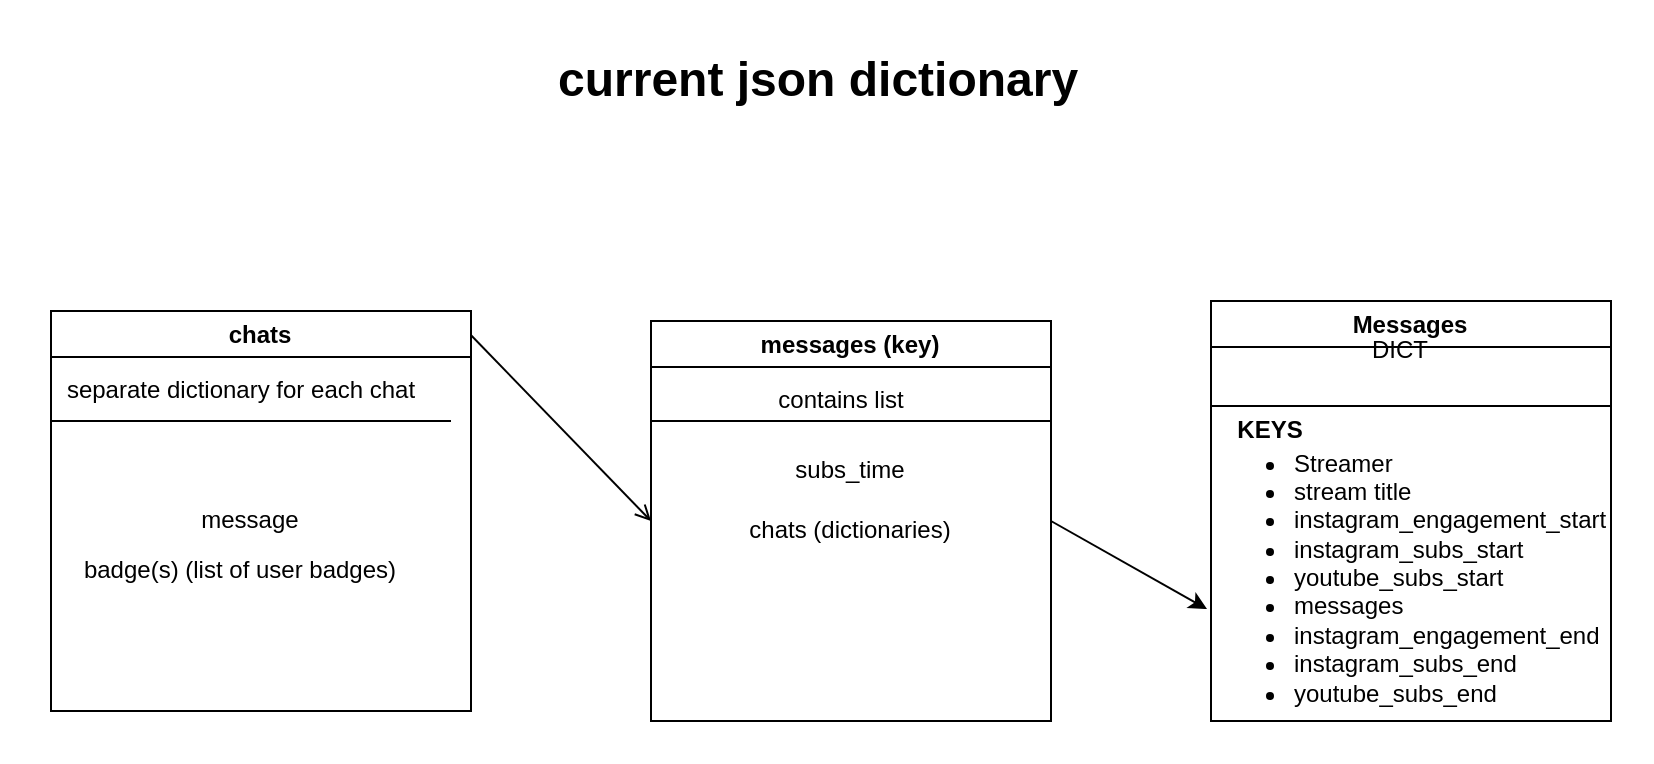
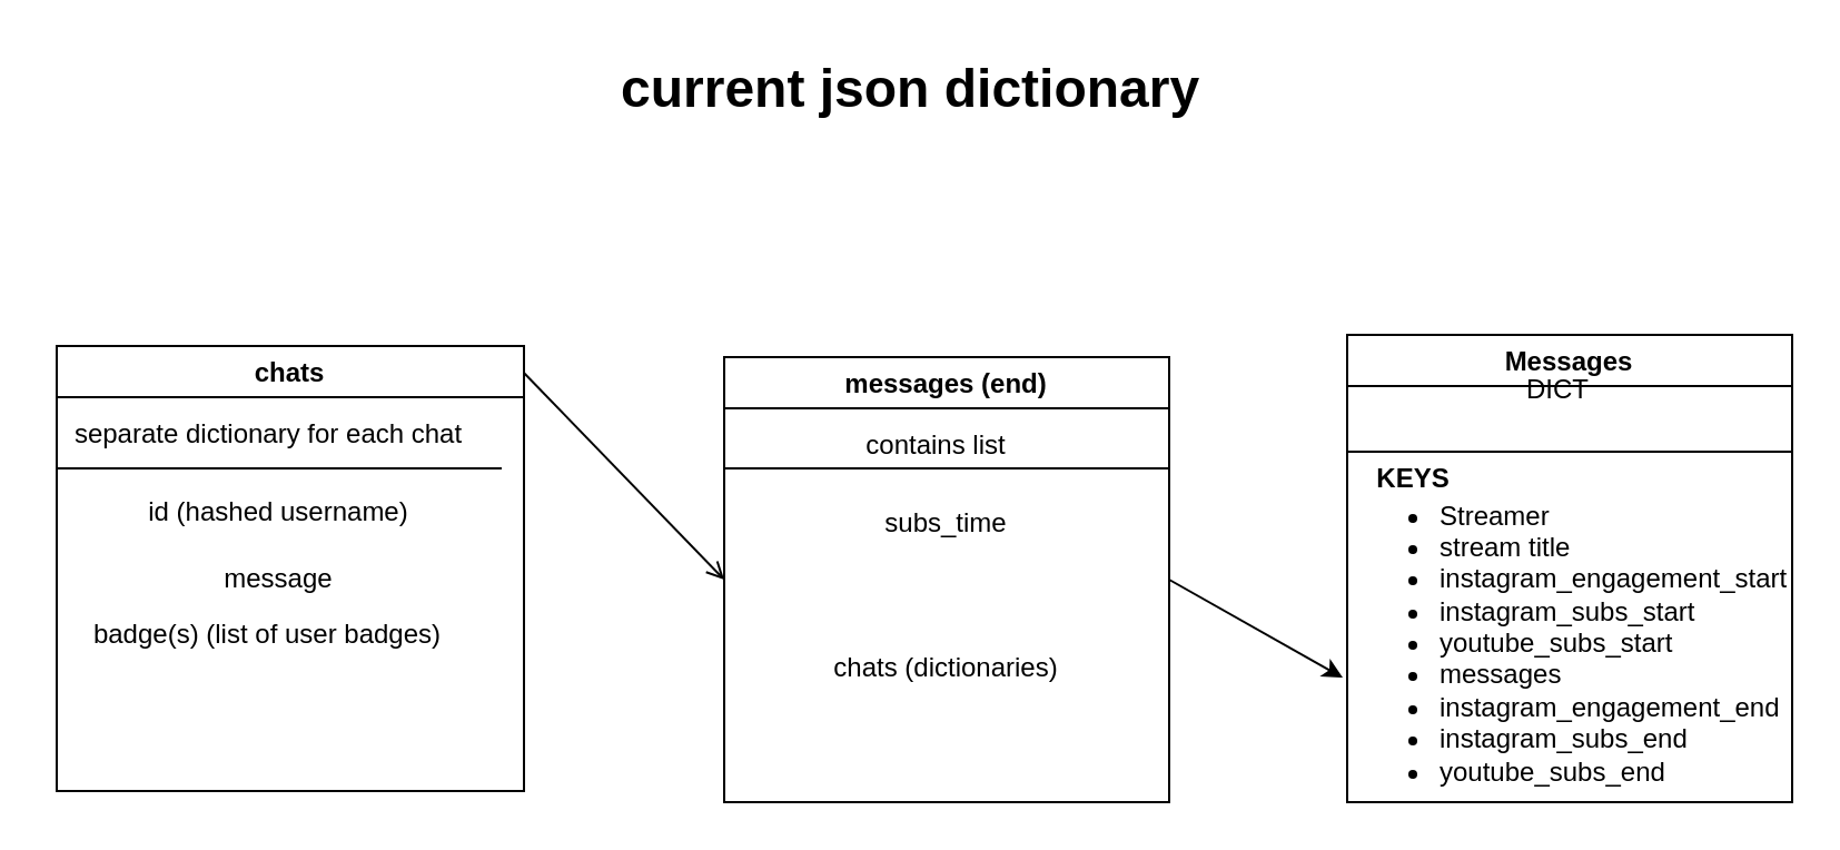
- <mxCell id="7" value="messages (key)" style="swimlane;" vertex="1" parent="1"><mxGeometry x="325" y="160" width="200" height="200" as="geometry" /></mxCell>
+ <mxCell id="7" value="messages (end)" style="swimlane;" vertex="1" parent="1"><mxGeometry x="325" y="160" width="200" height="200" as="geometry" /></mxCell>
+ <mxCell id="16" value="id (hashed username)" style="text;html=1;strokeColor=none;fillColor=none;align=center;verticalAlign=middle;whiteSpace=wrap;rounded=0;" vertex="1" parent="14"><mxGeometry x="30" y="60" width="140" height="30" as="geometry" /></mxCell>
- <mxCell id="10" value="chats (dictionaries)" style="text;html=1;strokeColor=none;fillColor=none;align=center;verticalAlign=middle;whiteSpace=wrap;rounded=0;" vertex="1" parent="7"><mxGeometry x="10" y="90" width="180" height="30" as="geometry" /></mxCell>
+ <mxCell id="10" value="chats (dictionaries)" style="text;html=1;strokeColor=none;fillColor=none;align=center;verticalAlign=middle;whiteSpace=wrap;rounded=0;" vertex="1" parent="7"><mxGeometry x="10" y="125" width="180" height="30" as="geometry" /></mxCell>
